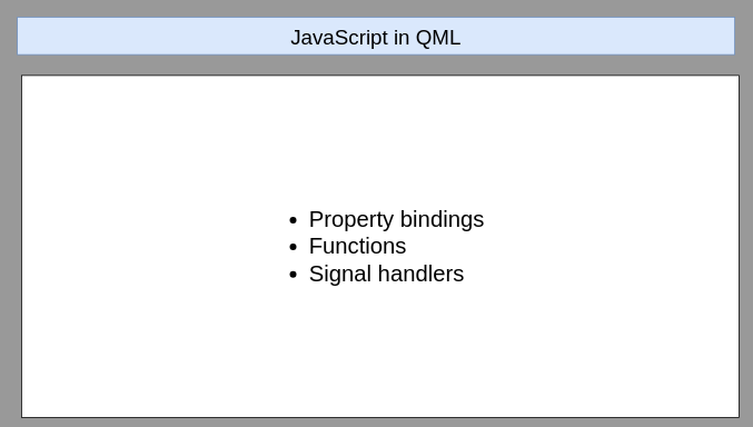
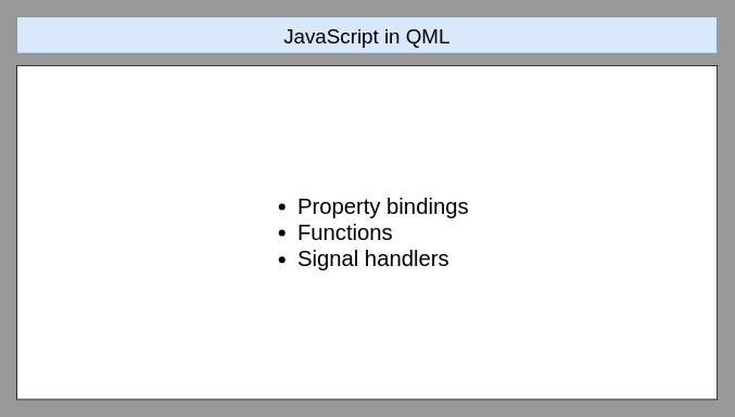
- <mxCell id="3" value="&lt;div style=&quot;text-align: left; font-size: 27px;&quot;&gt;&lt;ul style=&quot;font-size: 27px;&quot;&gt;&lt;li style=&quot;font-size: 27px;&quot;&gt;&lt;span style=&quot;background-color: initial; font-size: 27px;&quot;&gt;Property bindings&lt;/span&gt;&lt;/li&gt;&lt;li style=&quot;font-size: 27px;&quot;&gt;&lt;span style=&quot;background-color: initial; font-size: 27px;&quot;&gt;Functions&lt;/span&gt;&lt;/li&gt;&lt;li style=&quot;font-size: 27px;&quot;&gt;&lt;span style=&quot;background-color: initial; font-size: 27px;&quot;&gt;Signal handlers&lt;/span&gt;&lt;/li&gt;&lt;/ul&gt;&lt;/div&gt;" style="rounded=0;whiteSpace=wrap;html=1;fontSize=27;" vertex="1" parent="1"><mxGeometry x="25" y="90" width="860" height="410" as="geometry" /></mxCell>
+ <mxCell id="3" value="&lt;div style=&quot;text-align: left; font-size: 27px;&quot;&gt;&lt;ul style=&quot;font-size: 27px;&quot;&gt;&lt;li style=&quot;font-size: 27px;&quot;&gt;&lt;span style=&quot;background-color: initial; font-size: 27px;&quot;&gt;Property bindings&lt;/span&gt;&lt;/li&gt;&lt;li style=&quot;font-size: 27px;&quot;&gt;&lt;span style=&quot;background-color: initial; font-size: 27px;&quot;&gt;Functions&lt;/span&gt;&lt;/li&gt;&lt;li style=&quot;font-size: 27px;&quot;&gt;&lt;span style=&quot;background-color: initial; font-size: 27px;&quot;&gt;Signal handlers&lt;/span&gt;&lt;/li&gt;&lt;/ul&gt;&lt;/div&gt;" style="rounded=0;whiteSpace=wrap;html=1;fontSize=27;" vertex="1" parent="1"><mxGeometry x="20" y="80" width="860" height="410" as="geometry" /></mxCell>
